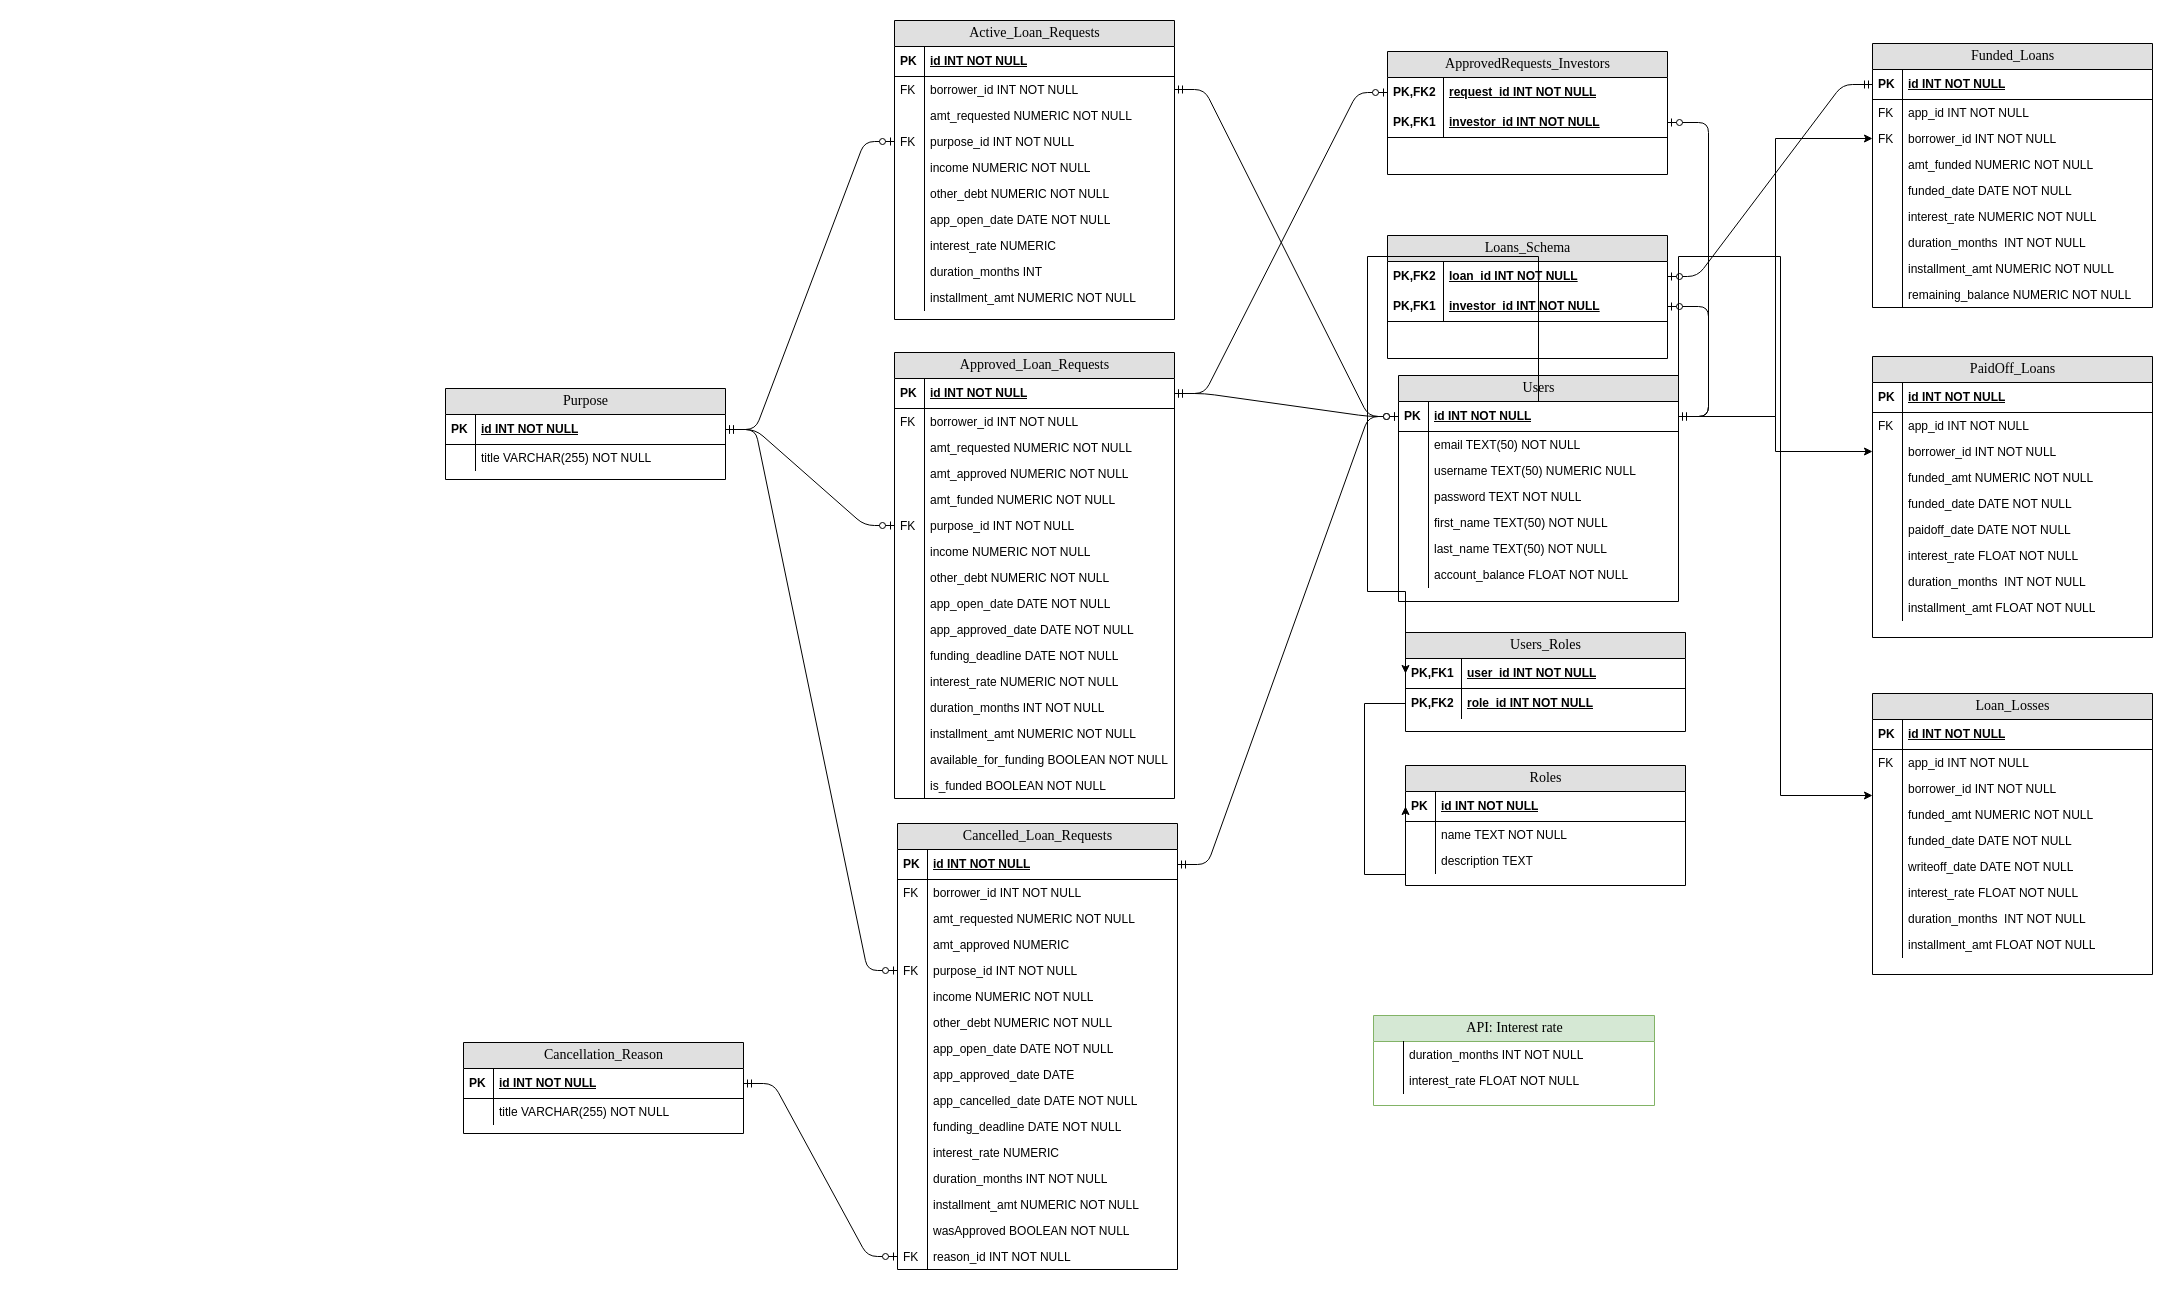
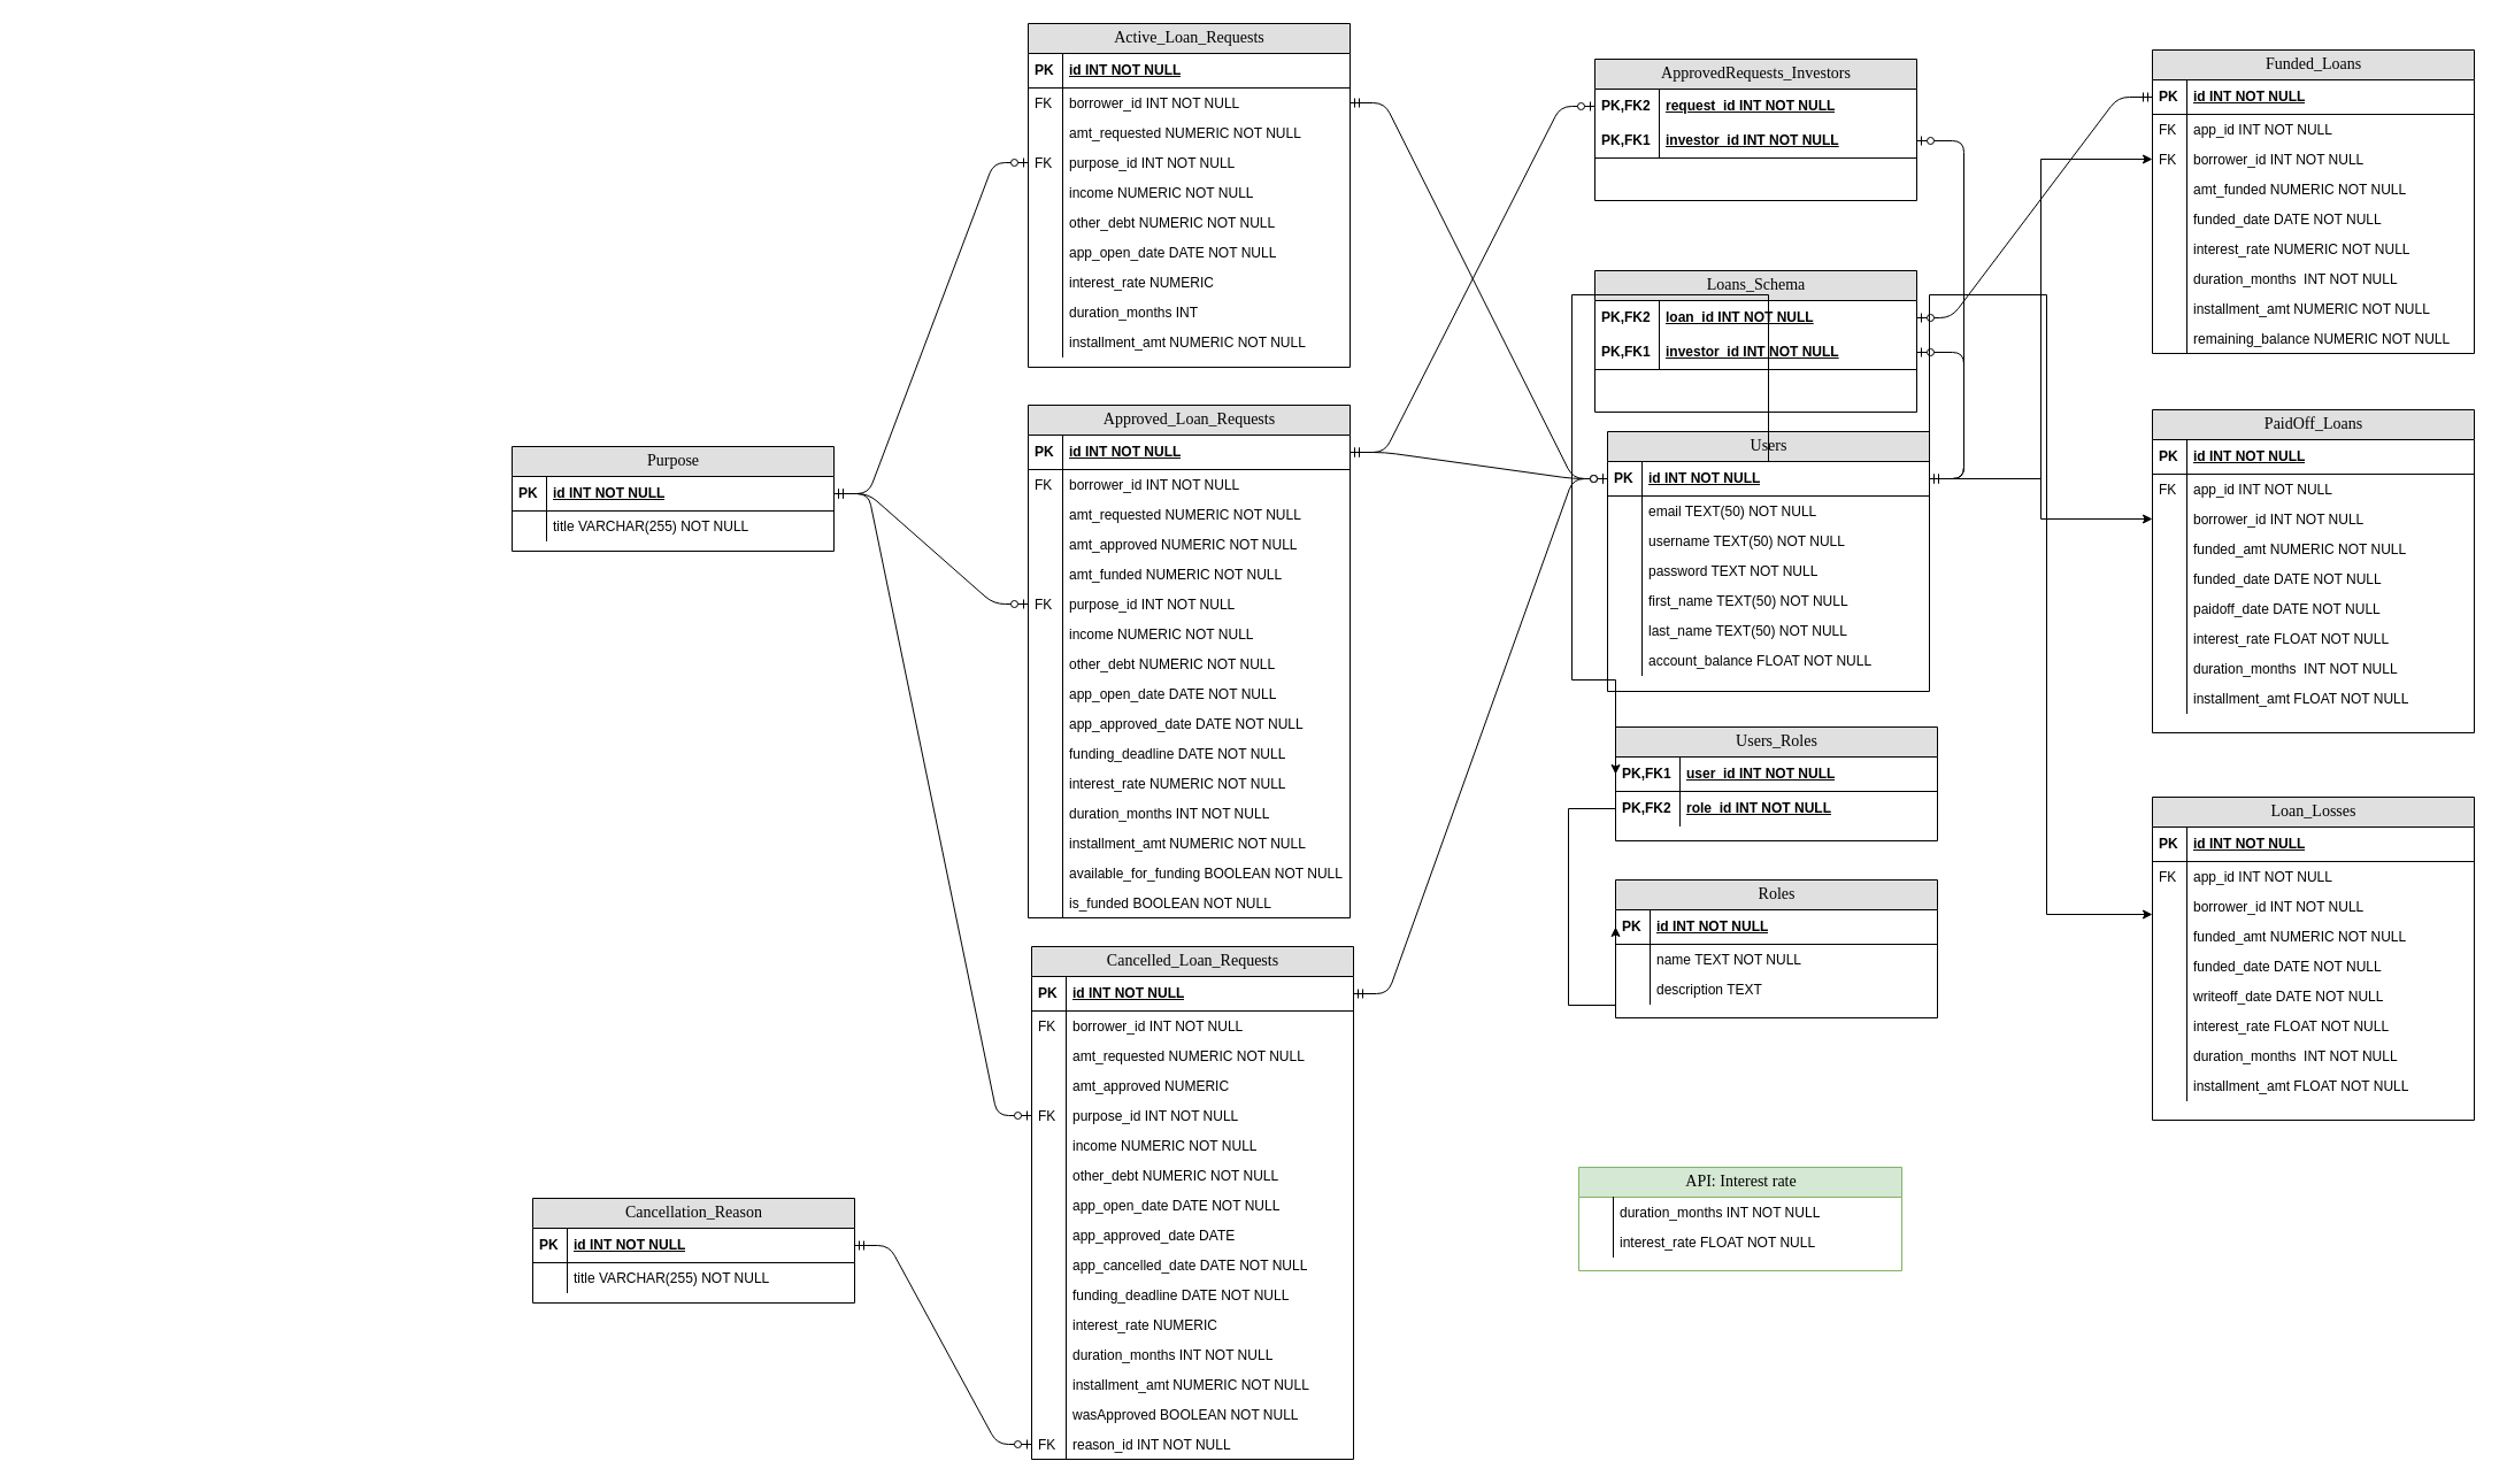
- <mxCell id="28" value="username TEXT(50) NUMERIC NULL" style="shape=partialRectangle;top=0;left=0;right=0;bottom=0;html=1;align=left;verticalAlign=top;fillColor=none;spacingLeft=34;spacingRight=4;whiteSpace=wrap;overflow=hidden;rotatable=0;points=[[0,0.5],[1,0.5]];portConstraint=eastwest;dropTarget=0;" parent="23" vertex="1"><mxGeometry y="82" width="280" height="26" as="geometry" /></mxCell>
+ <mxCell id="28" value="username TEXT(50) NOT NULL" style="shape=partialRectangle;top=0;left=0;right=0;bottom=0;html=1;align=left;verticalAlign=top;fillColor=none;spacingLeft=34;spacingRight=4;whiteSpace=wrap;overflow=hidden;rotatable=0;points=[[0,0.5],[1,0.5]];portConstraint=eastwest;dropTarget=0;" parent="23" vertex="1"><mxGeometry y="82" width="280" height="26" as="geometry" /></mxCell>
